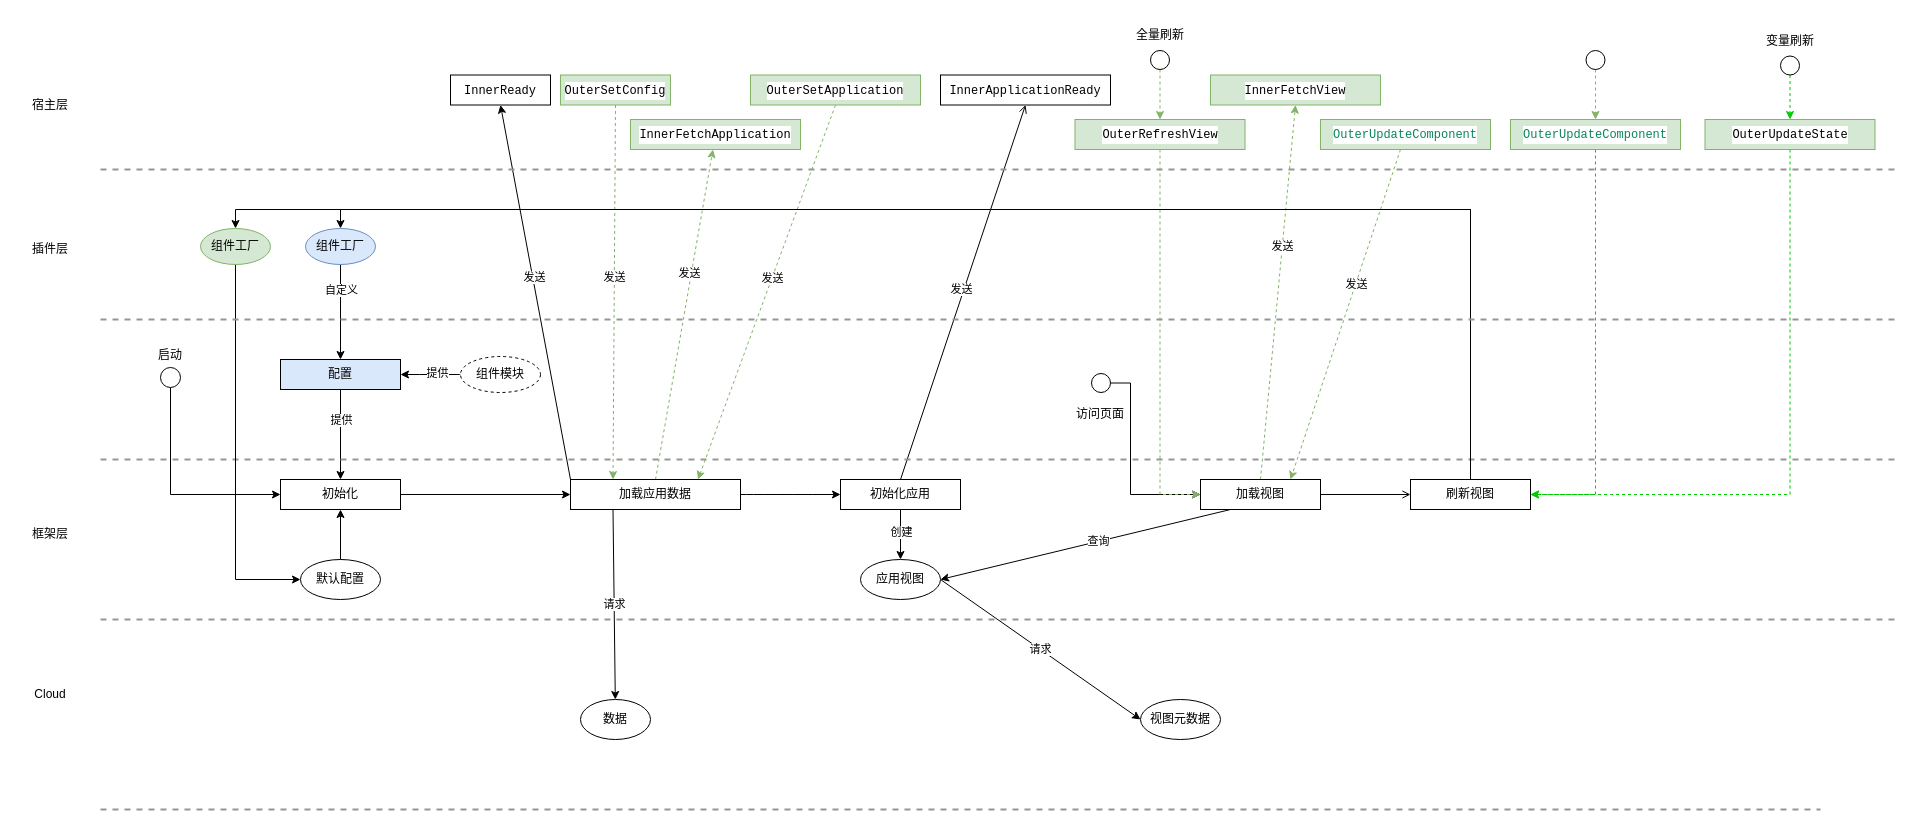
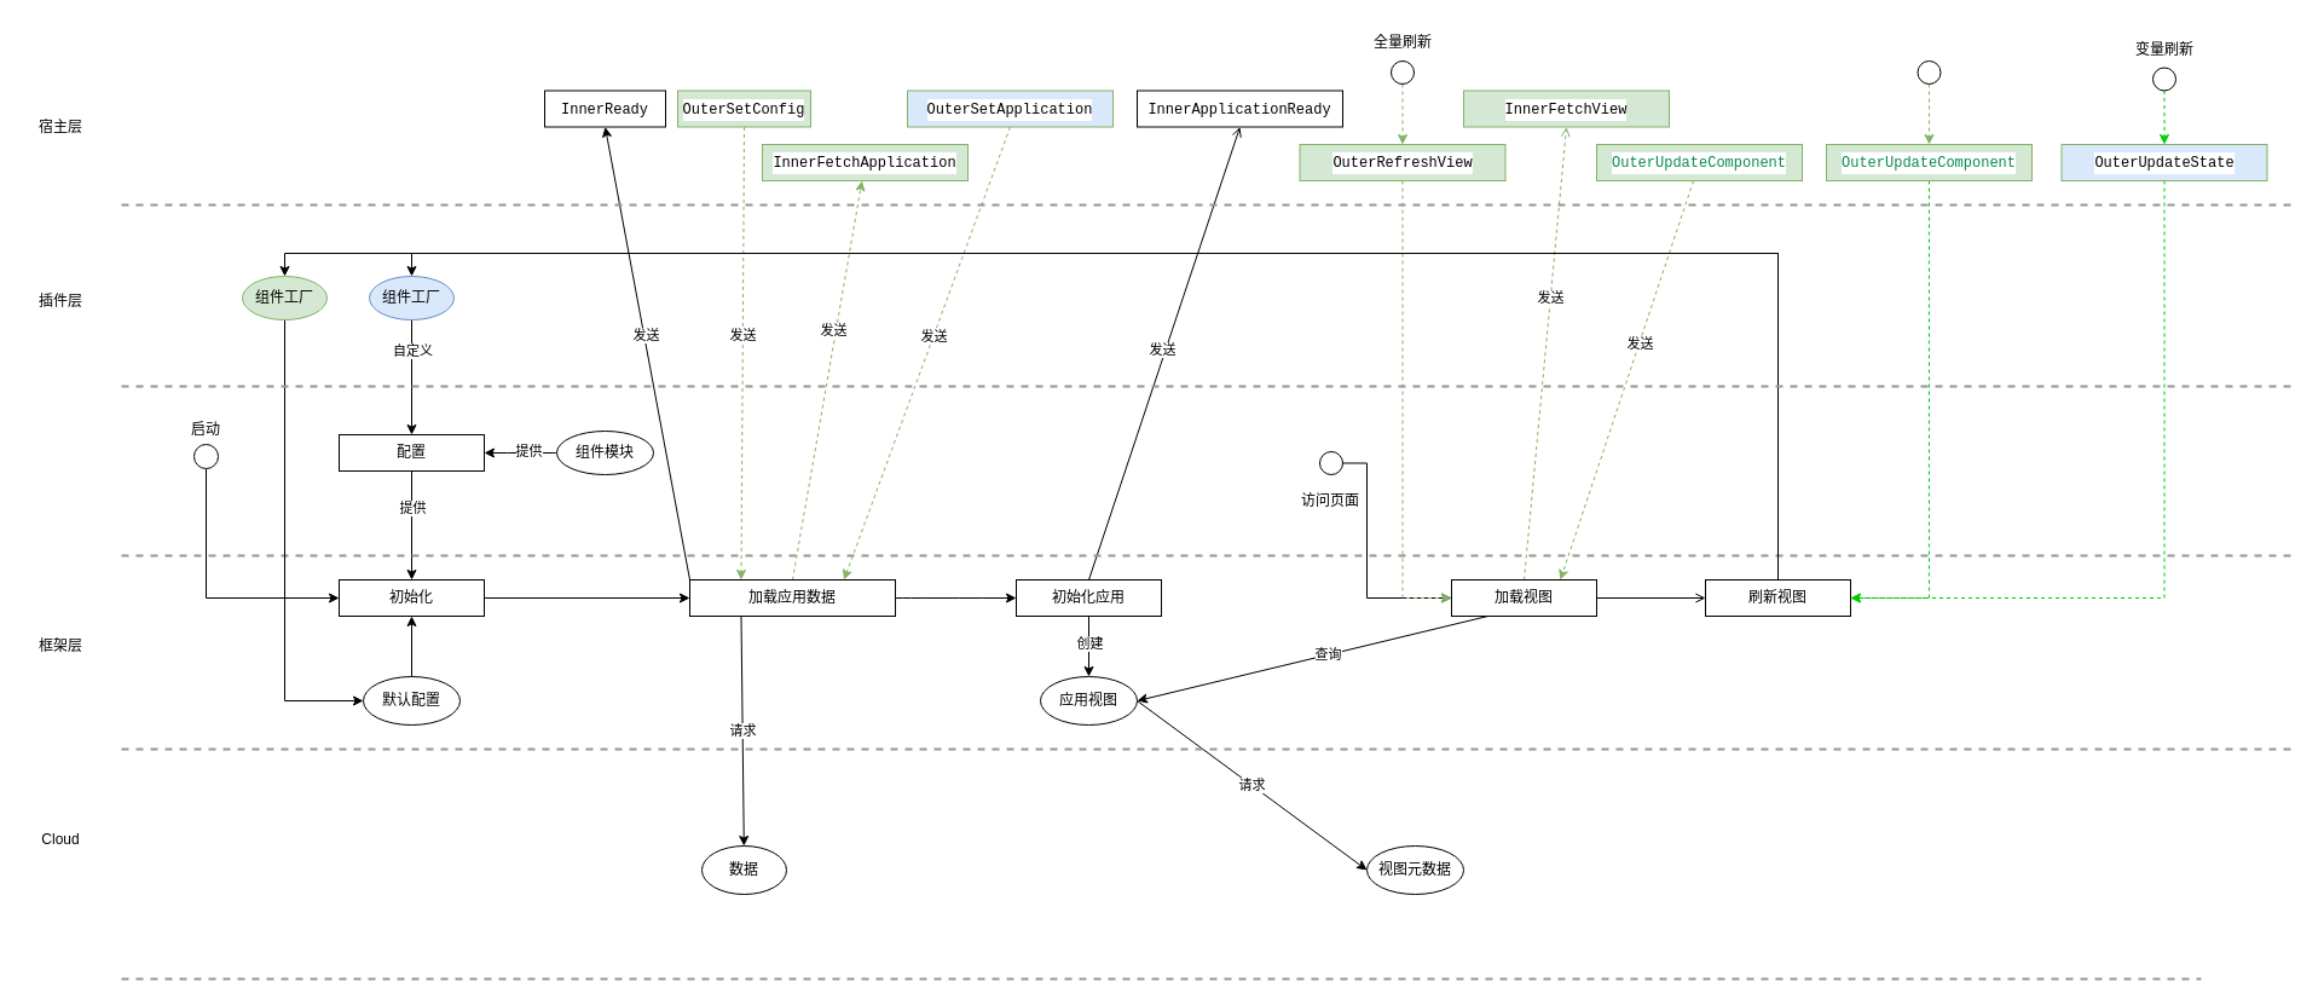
- <mxCell id="58" value="&lt;div style=&quot;background-color: rgb(255, 255, 255); font-family: Menlo, Monaco, &amp;quot;Courier New&amp;quot;, monospace; line-height: 18px;&quot;&gt;&lt;div style=&quot;line-height: 18px;&quot;&gt;&lt;div style=&quot;line-height: 18px;&quot;&gt;&lt;div style=&quot;line-height: 18px;&quot;&gt;OuterSetApplication&lt;/div&gt;&lt;/div&gt;&lt;/div&gt;&lt;/div&gt;" style="whiteSpace=wrap;html=1;fillColor=#d5e8d4;strokeColor=#82b366;" vertex="1" parent="1"><mxGeometry x="750" y="74.5" width="170" height="30" as="geometry" /></mxCell>
+ <mxCell id="58" value="&lt;div style=&quot;background-color: rgb(255, 255, 255); font-family: Menlo, Monaco, &amp;quot;Courier New&amp;quot;, monospace; line-height: 18px;&quot;&gt;&lt;div style=&quot;line-height: 18px;&quot;&gt;&lt;div style=&quot;line-height: 18px;&quot;&gt;&lt;div style=&quot;line-height: 18px;&quot;&gt;OuterSetApplication&lt;/div&gt;&lt;/div&gt;&lt;/div&gt;&lt;/div&gt;" style="whiteSpace=wrap;html=1;fillColor=#dae8fc;strokeColor=#82b366;" vertex="1" parent="1"><mxGeometry x="750" y="74.5" width="170" height="30" as="geometry" /></mxCell>
- <mxCell id="38" style="edgeStyle=none;rounded=0;sketch=0;jumpStyle=none;html=1;exitX=0.5;exitY=0;exitDx=0;exitDy=0;entryX=0.5;entryY=1;entryDx=0;entryDy=0;strokeColor=#82b366;strokeWidth=1;fontColor=#000000;endArrow=classic;endFill=1;elbow=vertical;fillColor=#d5e8d4;dashed=1;" edge="1" parent="1" source="43" target="59"><mxGeometry relative="1" as="geometry" /></mxCell>
+ <mxCell id="38" style="edgeStyle=none;rounded=0;sketch=0;jumpStyle=none;html=1;exitX=0.5;exitY=0;exitDx=0;exitDy=0;entryX=0.5;entryY=1;entryDx=0;entryDy=0;strokeColor=#82b366;strokeWidth=1;fontColor=#000000;endArrow=open;endFill=1;elbow=vertical;fillColor=#d5e8d4;dashed=1;" edge="1" parent="1" source="43" target="59"><mxGeometry relative="1" as="geometry" /></mxCell>
- <mxCell id="80" value="&lt;div style=&quot;background-color: rgb(255, 255, 255); font-family: Menlo, Monaco, &amp;quot;Courier New&amp;quot;, monospace; line-height: 18px;&quot;&gt;&lt;div style=&quot;line-height: 18px;&quot;&gt;&lt;div style=&quot;line-height: 18px;&quot;&gt;&lt;div style=&quot;line-height: 18px;&quot;&gt;&lt;div style=&quot;line-height: 18px;&quot;&gt;OuterUpdateState&lt;/div&gt;&lt;/div&gt;&lt;/div&gt;&lt;/div&gt;&lt;/div&gt;" style="whiteSpace=wrap;html=1;fillColor=#d5e8d4;strokeColor=#82b366;" vertex="1" parent="1"><mxGeometry x="1704.5" y="119" width="170" height="30" as="geometry" /></mxCell>
+ <mxCell id="80" value="&lt;div style=&quot;background-color: rgb(255, 255, 255); font-family: Menlo, Monaco, &amp;quot;Courier New&amp;quot;, monospace; line-height: 18px;&quot;&gt;&lt;div style=&quot;line-height: 18px;&quot;&gt;&lt;div style=&quot;line-height: 18px;&quot;&gt;&lt;div style=&quot;line-height: 18px;&quot;&gt;&lt;div style=&quot;line-height: 18px;&quot;&gt;OuterUpdateState&lt;/div&gt;&lt;/div&gt;&lt;/div&gt;&lt;/div&gt;&lt;/div&gt;" style="whiteSpace=wrap;html=1;fillColor=#dae8fc;strokeColor=#82b366;" vertex="1" parent="1"><mxGeometry x="1704.5" y="119" width="170" height="30" as="geometry" /></mxCell>
- <mxCell id="15" value="配置" style="whiteSpace=wrap;html=1;fillColor=#dae8fc;" vertex="1" parent="1"><mxGeometry x="280" y="359" width="120" height="30" as="geometry" /></mxCell>
+ <mxCell id="15" value="配置" style="whiteSpace=wrap;html=1;" vertex="1" parent="1"><mxGeometry x="280" y="359" width="120" height="30" as="geometry" /></mxCell>
- <mxCell id="29" value="组件模块" style="ellipse;whiteSpace=wrap;html=1;rounded=1;shadow=0;dashed=1;" vertex="1" parent="1"><mxGeometry x="460" y="356" width="80" height="36" as="geometry" /></mxCell>
+ <mxCell id="29" value="组件模块" style="ellipse;whiteSpace=wrap;html=1;rounded=1;shadow=0;" vertex="1" parent="1"><mxGeometry x="460" y="356" width="80" height="36" as="geometry" /></mxCell>
- <mxCell id="50" value="&lt;div style=&quot;background-color: rgb(255, 255, 255); font-family: Menlo, Monaco, &amp;quot;Courier New&amp;quot;, monospace; line-height: 18px;&quot;&gt;视图元数据&lt;/div&gt;" style="ellipse;whiteSpace=wrap;html=1;" vertex="1" parent="1"><mxGeometry x="1140" y="699" width="80" height="40" as="geometry" /></mxCell>
+ <mxCell id="50" value="&lt;div style=&quot;background-color: rgb(255, 255, 255); font-family: Menlo, Monaco, &amp;quot;Courier New&amp;quot;, monospace; line-height: 18px;&quot;&gt;视图元数据&lt;/div&gt;" style="ellipse;whiteSpace=wrap;html=1;" vertex="1" parent="1"><mxGeometry x="1130" y="699" width="80" height="40" as="geometry" /></mxCell>
